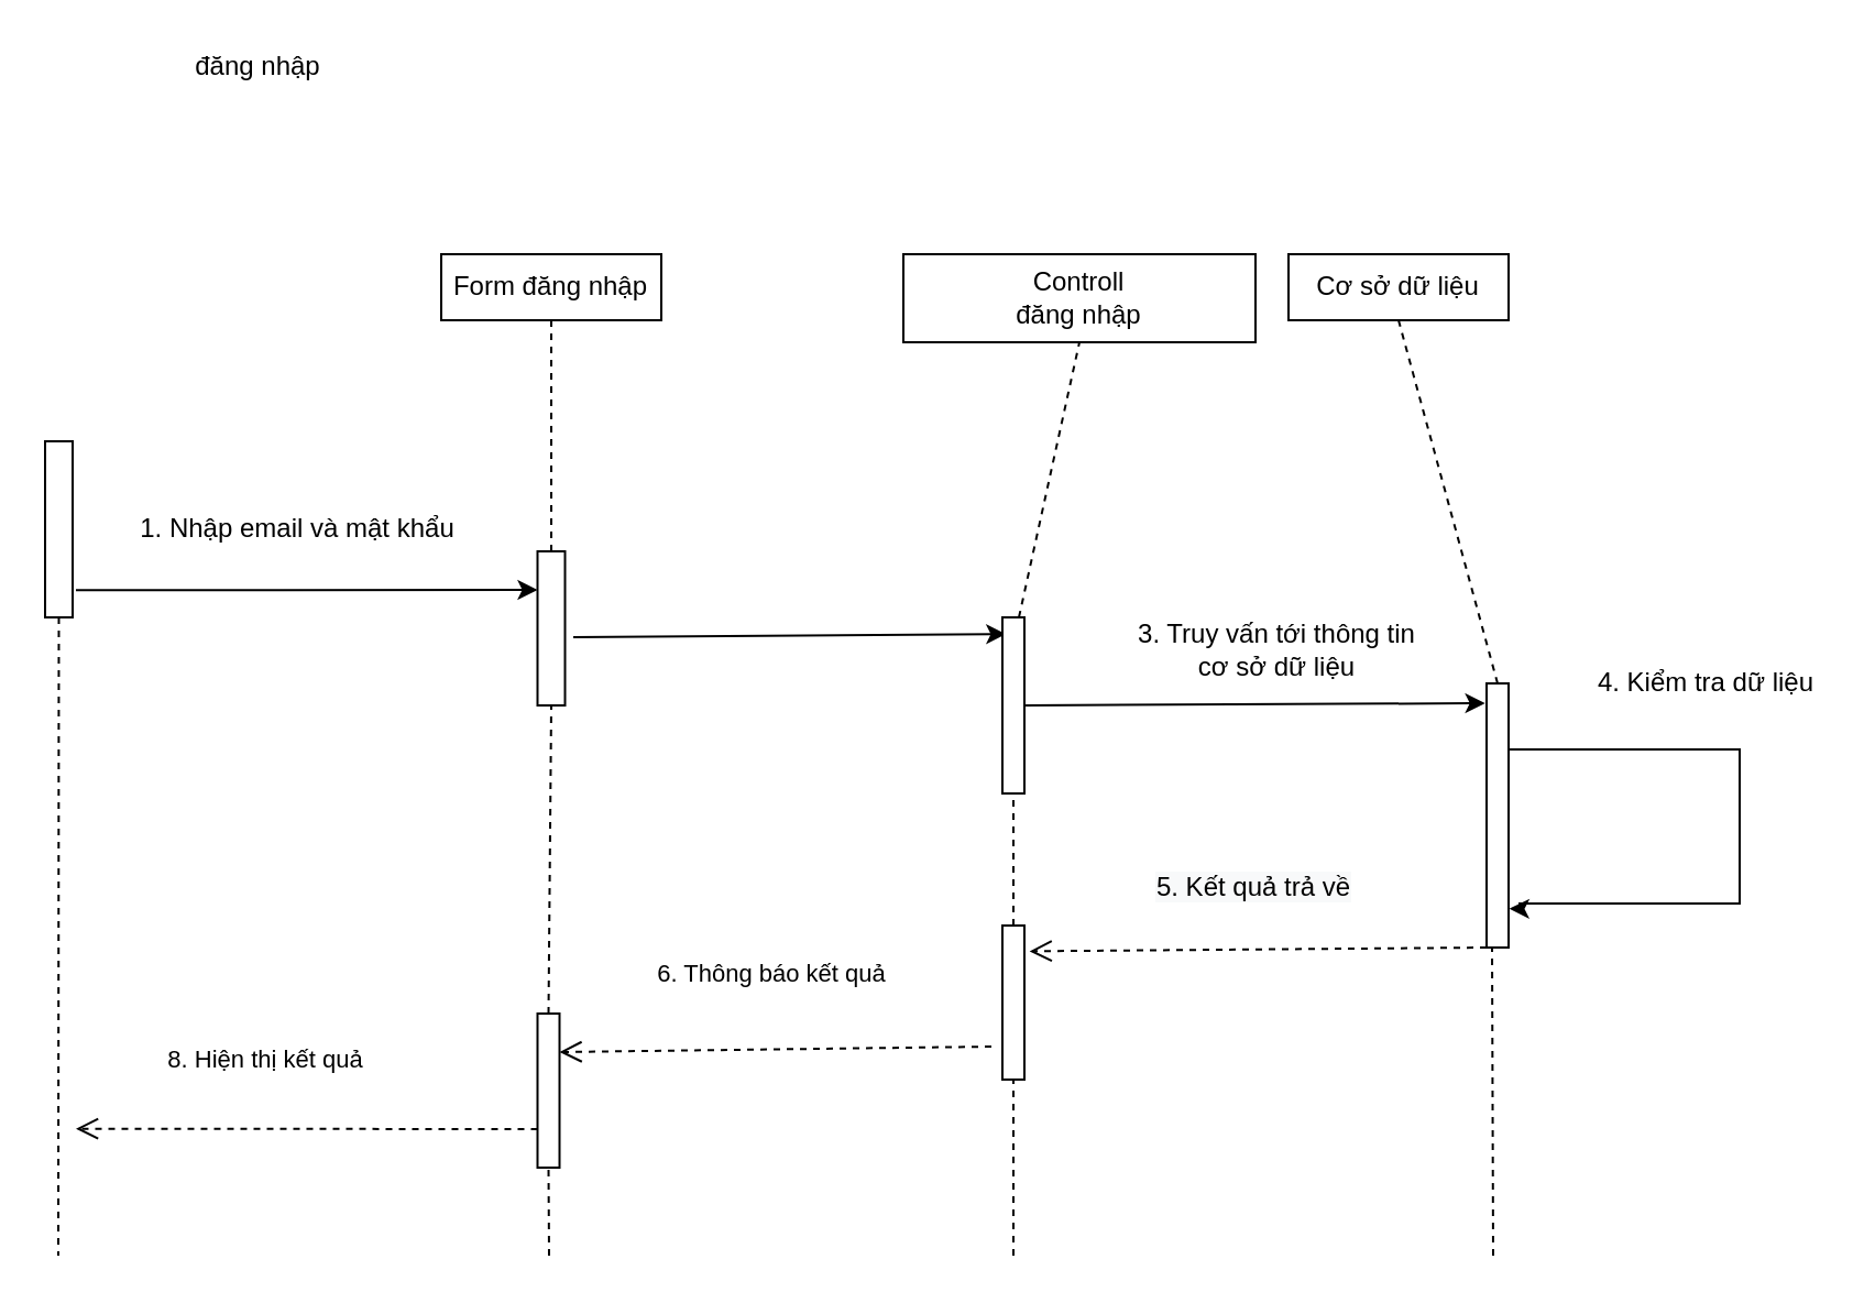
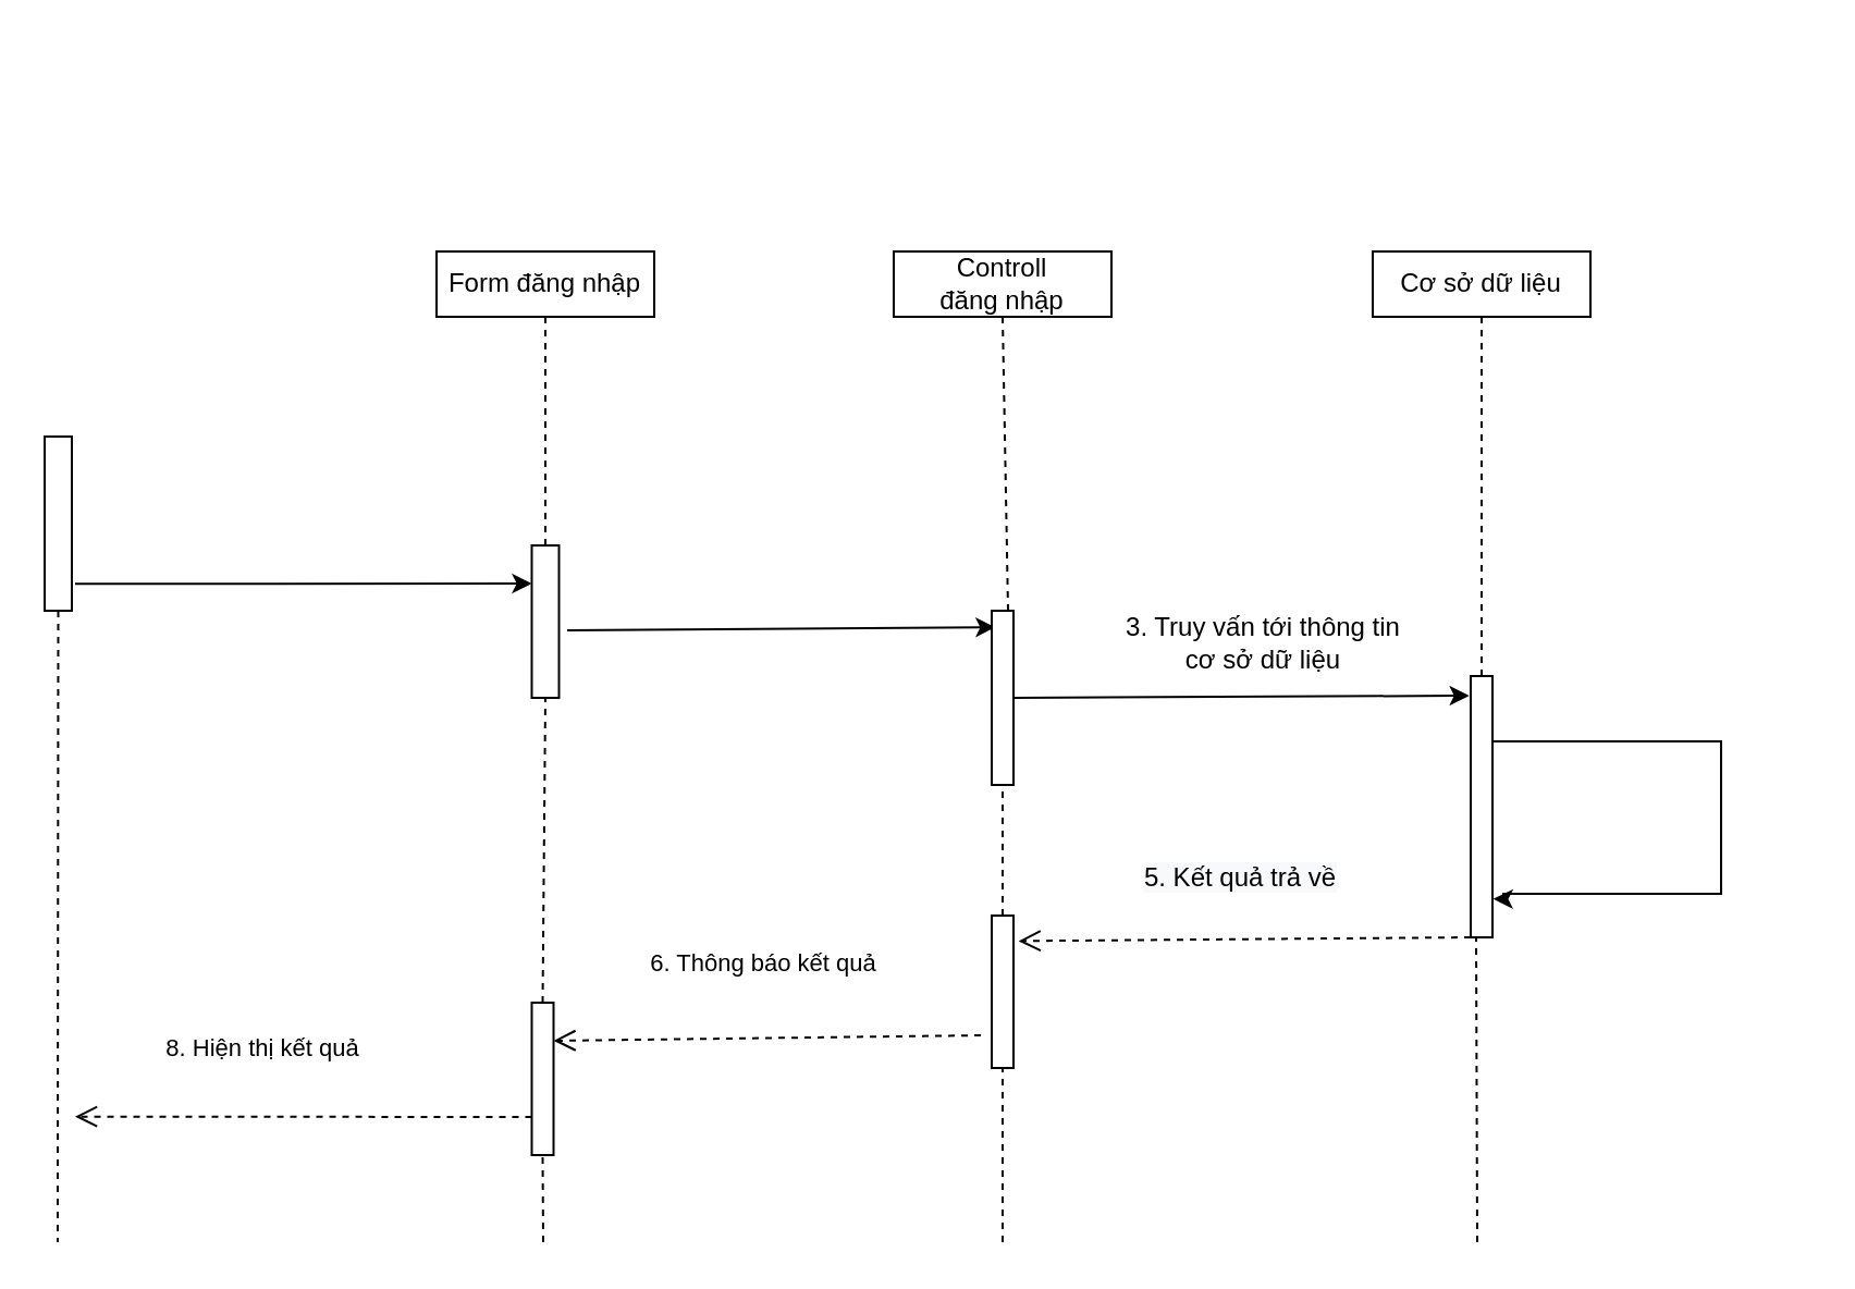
- <mxCell id="30" value="đăng nhập" style="text;html=1;strokeColor=none;fillColor=none;align=center;verticalAlign=middle;whiteSpace=wrap;rounded=0;" vertex="1" parent="1"><mxGeometry x="32.5" y="20" width="167.5" height="20" as="geometry" /></mxCell>
- <mxCell id="4" value="Cơ sở dữ liệu" style="rounded=0;whiteSpace=wrap;html=1;" parent="1" vertex="1"><mxGeometry x="585" y="115" width="100" height="30" as="geometry" /></mxCell>
+ <mxCell id="4" value="Cơ sở dữ liệu" style="rounded=0;whiteSpace=wrap;html=1;" parent="1" vertex="1"><mxGeometry x="630" y="115" width="100" height="30" as="geometry" /></mxCell>
- <mxCell id="3" value="Controll&lt;br&gt;đăng nhập" style="rounded=0;whiteSpace=wrap;html=1;" parent="1" vertex="1"><mxGeometry x="410" y="115" width="160" height="40" as="geometry" /></mxCell>
+ <mxCell id="3" value="Controll&lt;br&gt;đăng nhập" style="rounded=0;whiteSpace=wrap;html=1;" parent="1" vertex="1"><mxGeometry x="410" y="115" width="100" height="30" as="geometry" /></mxCell>
- <mxCell id="8" value="1. Nhập email và mật khẩu" style="text;html=1;strokeColor=none;fillColor=none;align=center;verticalAlign=middle;whiteSpace=wrap;rounded=0;" parent="1" vertex="1"><mxGeometry x="60" y="230" width="150" height="20" as="geometry" /></mxCell>
- <mxCell id="15" value="4. Kiểm tra dữ liệu" style="text;html=1;strokeColor=none;fillColor=none;align=center;verticalAlign=middle;whiteSpace=wrap;rounded=0;" parent="1" vertex="1"><mxGeometry x="720" y="300" width="110" height="20" as="geometry" /></mxCell>
